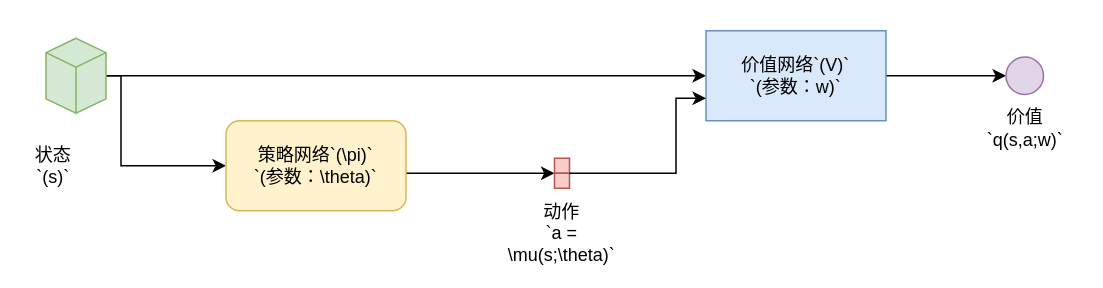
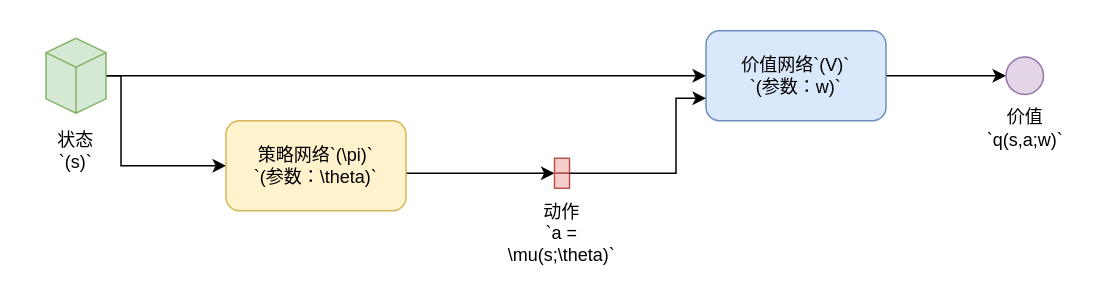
- <mxCell id="12" value="&lt;div&gt;价值网络`(V)`&lt;/div&gt;&lt;div&gt;`(参数：w)`&lt;br&gt;&lt;/div&gt;" style="whiteSpace=wrap;html=1;fillColor=#dae8fc;strokeColor=#6c8ebf;rounded=0;" parent="1" vertex="1"><mxGeometry x="470" y="20" width="120" height="60" as="geometry" /></mxCell>
+ <mxCell id="12" value="&lt;div&gt;价值网络`(V)`&lt;/div&gt;&lt;div&gt;`(参数：w)`&lt;br&gt;&lt;/div&gt;" style="rounded=1;whiteSpace=wrap;html=1;fillColor=#dae8fc;strokeColor=#6c8ebf;" parent="1" vertex="1"><mxGeometry x="470" y="20" width="120" height="60" as="geometry" /></mxCell>
- <mxCell id="5" value="&lt;div&gt;状态&lt;/div&gt;&lt;div&gt;`(s)`&lt;br&gt;&lt;/div&gt;" style="text;strokeColor=none;align=center;fillColor=none;html=1;verticalAlign=middle;whiteSpace=wrap;rounded=0;" parent="1" vertex="1"><mxGeometry x="5" y="95" width="60" height="30" as="geometry" /></mxCell>
+ <mxCell id="5" value="&lt;div&gt;状态&lt;/div&gt;&lt;div&gt;`(s)`&lt;br&gt;&lt;/div&gt;" style="text;strokeColor=none;align=center;fillColor=none;html=1;verticalAlign=middle;whiteSpace=wrap;rounded=0;" parent="1" vertex="1"><mxGeometry x="20" y="85" width="60" height="30" as="geometry" /></mxCell>
